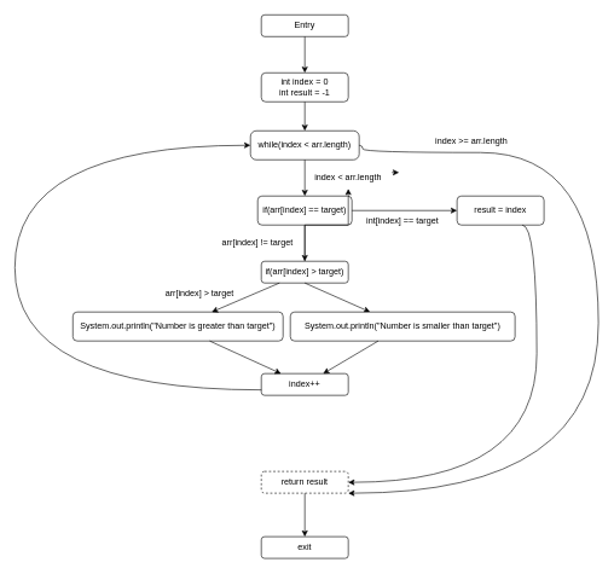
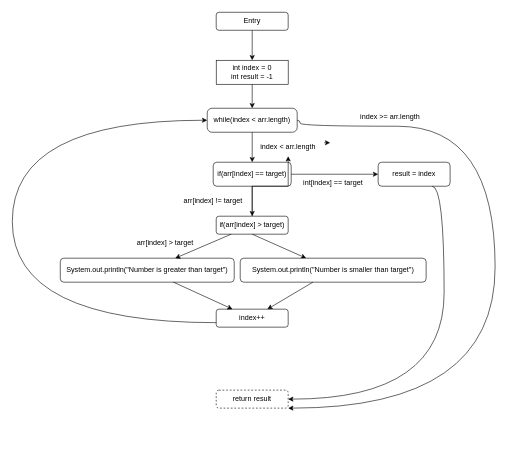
- <mxCell id="3" value="int index = 0&lt;div&gt;int result = -1&lt;/div&gt;" style="rounded=1;whiteSpace=wrap;html=1;" vertex="1" parent="1"><mxGeometry x="360" y="100" width="120" height="40" as="geometry" /></mxCell>
+ <mxCell id="3" value="int index = 0&lt;div&gt;int result = -1&lt;/div&gt;" style="whiteSpace=wrap;html=1;rounded=0;" vertex="1" parent="1"><mxGeometry x="360" y="100" width="120" height="40" as="geometry" /></mxCell>
- <mxCell id="31" value="" style="endArrow=classic;html=1;rounded=0;entryX=0.5;entryY=0;entryDx=0;entryDy=0;" edge="1" parent="1" source="14" target="30"><mxGeometry width="50" height="50" relative="1" as="geometry"><mxPoint x="520" y="590" as="sourcePoint" /><mxPoint x="570" y="540" as="targetPoint" /></mxGeometry></mxCell>
- <mxCell id="30" value="exit" style="rounded=1;whiteSpace=wrap;html=1;" vertex="1" parent="1"><mxGeometry x="360" y="740" width="120" height="30" as="geometry" /></mxCell>
